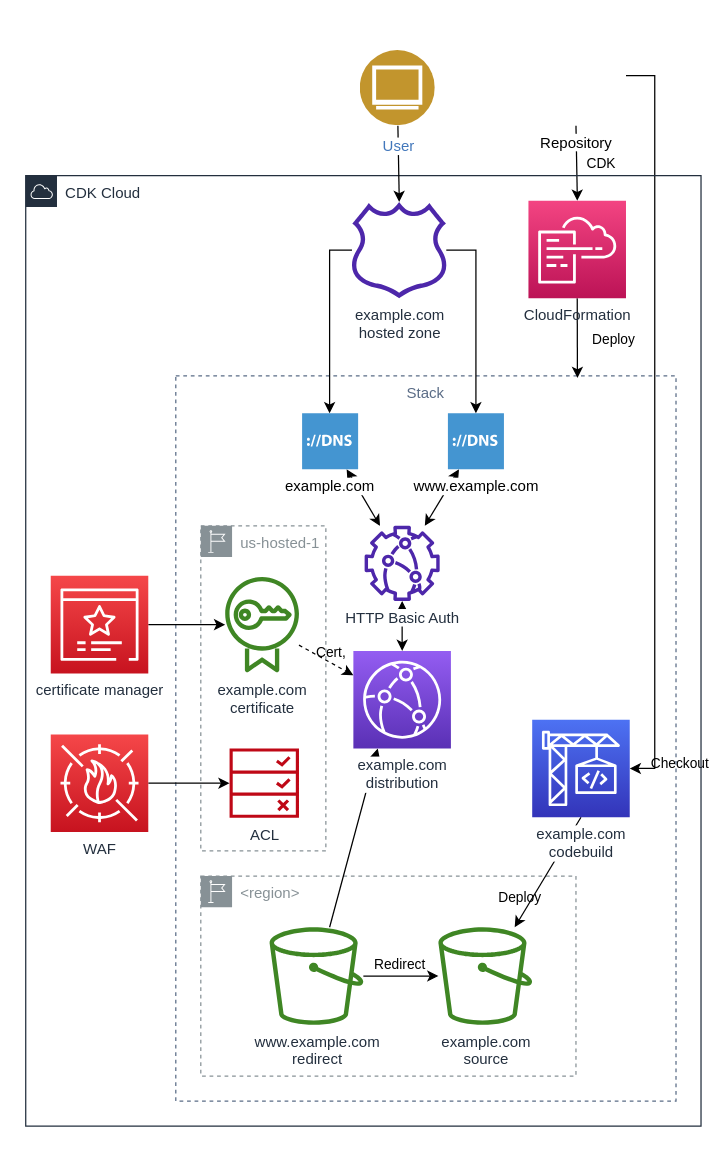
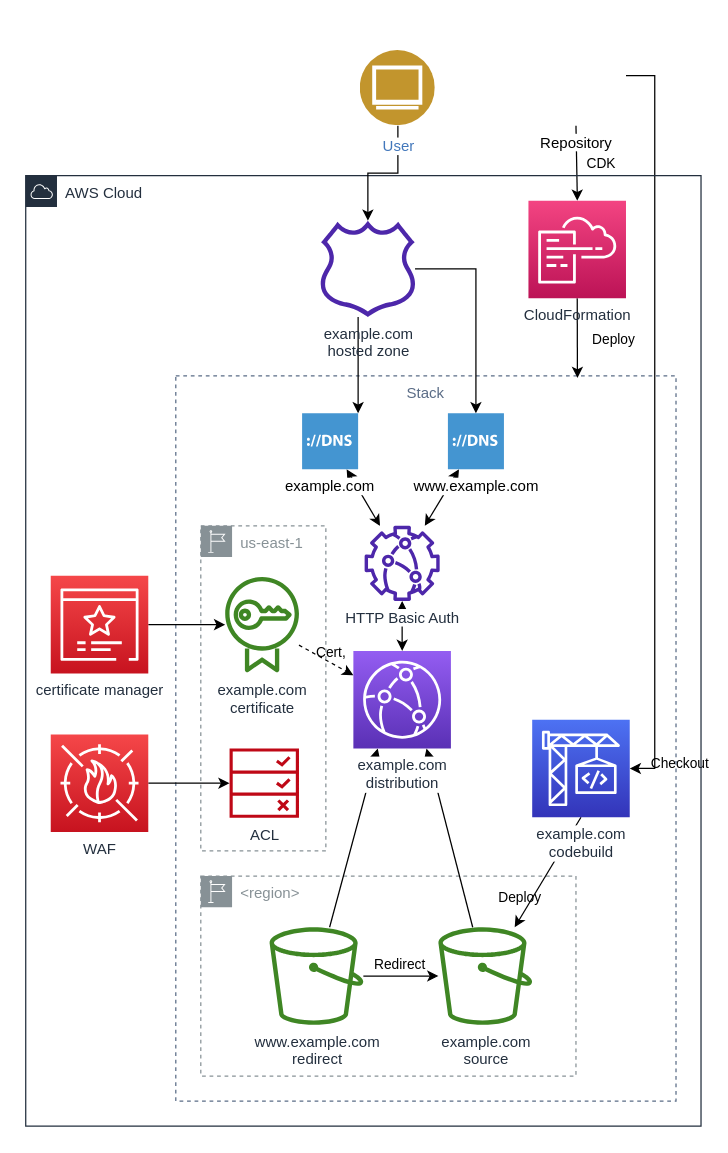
- <mxCell id="5" value="CDK Cloud" style="points=[[0,0],[0.25,0],[0.5,0],[0.75,0],[1,0],[1,0.25],[1,0.5],[1,0.75],[1,1],[0.75,1],[0.5,1],[0.25,1],[0,1],[0,0.75],[0,0.5],[0,0.25]];outlineConnect=0;gradientColor=none;html=1;whiteSpace=wrap;fontSize=12;fontStyle=0;container=1;pointerEvents=0;collapsible=0;recursiveResize=0;shape=mxgraph.aws4.group;grIcon=mxgraph.aws4.group_aws_cloud;strokeColor=#232F3E;fillColor=none;verticalAlign=top;align=left;spacingLeft=30;fontColor=#232F3E;dashed=0;" parent="1" vertex="1"><mxGeometry x="20" y="140" width="540" height="760" as="geometry" /></mxCell>
+ <mxCell id="5" value="AWS Cloud" style="points=[[0,0],[0.25,0],[0.5,0],[0.75,0],[1,0],[1,0.25],[1,0.5],[1,0.75],[1,1],[0.75,1],[0.5,1],[0.25,1],[0,1],[0,0.75],[0,0.5],[0,0.25]];outlineConnect=0;gradientColor=none;html=1;whiteSpace=wrap;fontSize=12;fontStyle=0;container=1;pointerEvents=0;collapsible=0;recursiveResize=0;shape=mxgraph.aws4.group;grIcon=mxgraph.aws4.group_aws_cloud;strokeColor=#232F3E;fillColor=none;verticalAlign=top;align=left;spacingLeft=30;fontColor=#232F3E;dashed=0;" parent="1" vertex="1"><mxGeometry x="20" y="140" width="540" height="760" as="geometry" /></mxCell>
- <mxCell id="25" value="example.com&lt;br&gt;hosted zone" style="sketch=0;outlineConnect=0;fontColor=#232F3E;gradientColor=none;fillColor=#4D27AA;strokeColor=none;dashed=0;verticalLabelPosition=bottom;verticalAlign=top;align=center;html=1;fontSize=12;fontStyle=0;aspect=fixed;pointerEvents=1;shape=mxgraph.aws4.hosted_zone;" parent="5" vertex="1"><mxGeometry x="259.6" y="21" width="78" height="77" as="geometry" /></mxCell>
+ <mxCell id="25" value="example.com&lt;br&gt;hosted zone" style="sketch=0;outlineConnect=0;fontColor=#232F3E;gradientColor=none;fillColor=#4D27AA;strokeColor=none;dashed=0;verticalLabelPosition=bottom;verticalAlign=top;align=center;html=1;fontSize=12;fontStyle=0;aspect=fixed;pointerEvents=1;shape=mxgraph.aws4.hosted_zone;" parent="5" vertex="1"><mxGeometry x="234.6" y="36" width="78" height="77" as="geometry" /></mxCell>
- <mxCell id="7" value="us-hosted-1" style="sketch=0;outlineConnect=0;gradientColor=none;html=1;whiteSpace=wrap;fontSize=12;fontStyle=0;shape=mxgraph.aws4.group;grIcon=mxgraph.aws4.group_region;strokeColor=#879196;fillColor=none;verticalAlign=top;align=left;spacingLeft=30;fontColor=#879196;dashed=1;" parent="5" vertex="1"><mxGeometry x="140" y="280" width="100" height="260" as="geometry" /></mxCell>
+ <mxCell id="7" value="us-east-1" style="sketch=0;outlineConnect=0;gradientColor=none;html=1;whiteSpace=wrap;fontSize=12;fontStyle=0;shape=mxgraph.aws4.group;grIcon=mxgraph.aws4.group_region;strokeColor=#879196;fillColor=none;verticalAlign=top;align=left;spacingLeft=30;fontColor=#879196;dashed=1;" parent="5" vertex="1"><mxGeometry x="140" y="280" width="100" height="260" as="geometry" /></mxCell>
+ <mxCell id="15" style="rounded=0;orthogonalLoop=1;jettySize=auto;html=1;entryX=0.75;entryY=1;entryDx=0;entryDy=0;entryPerimeter=0;" parent="5" source="11" target="16" edge="1"><mxGeometry relative="1" as="geometry" /></mxCell>
